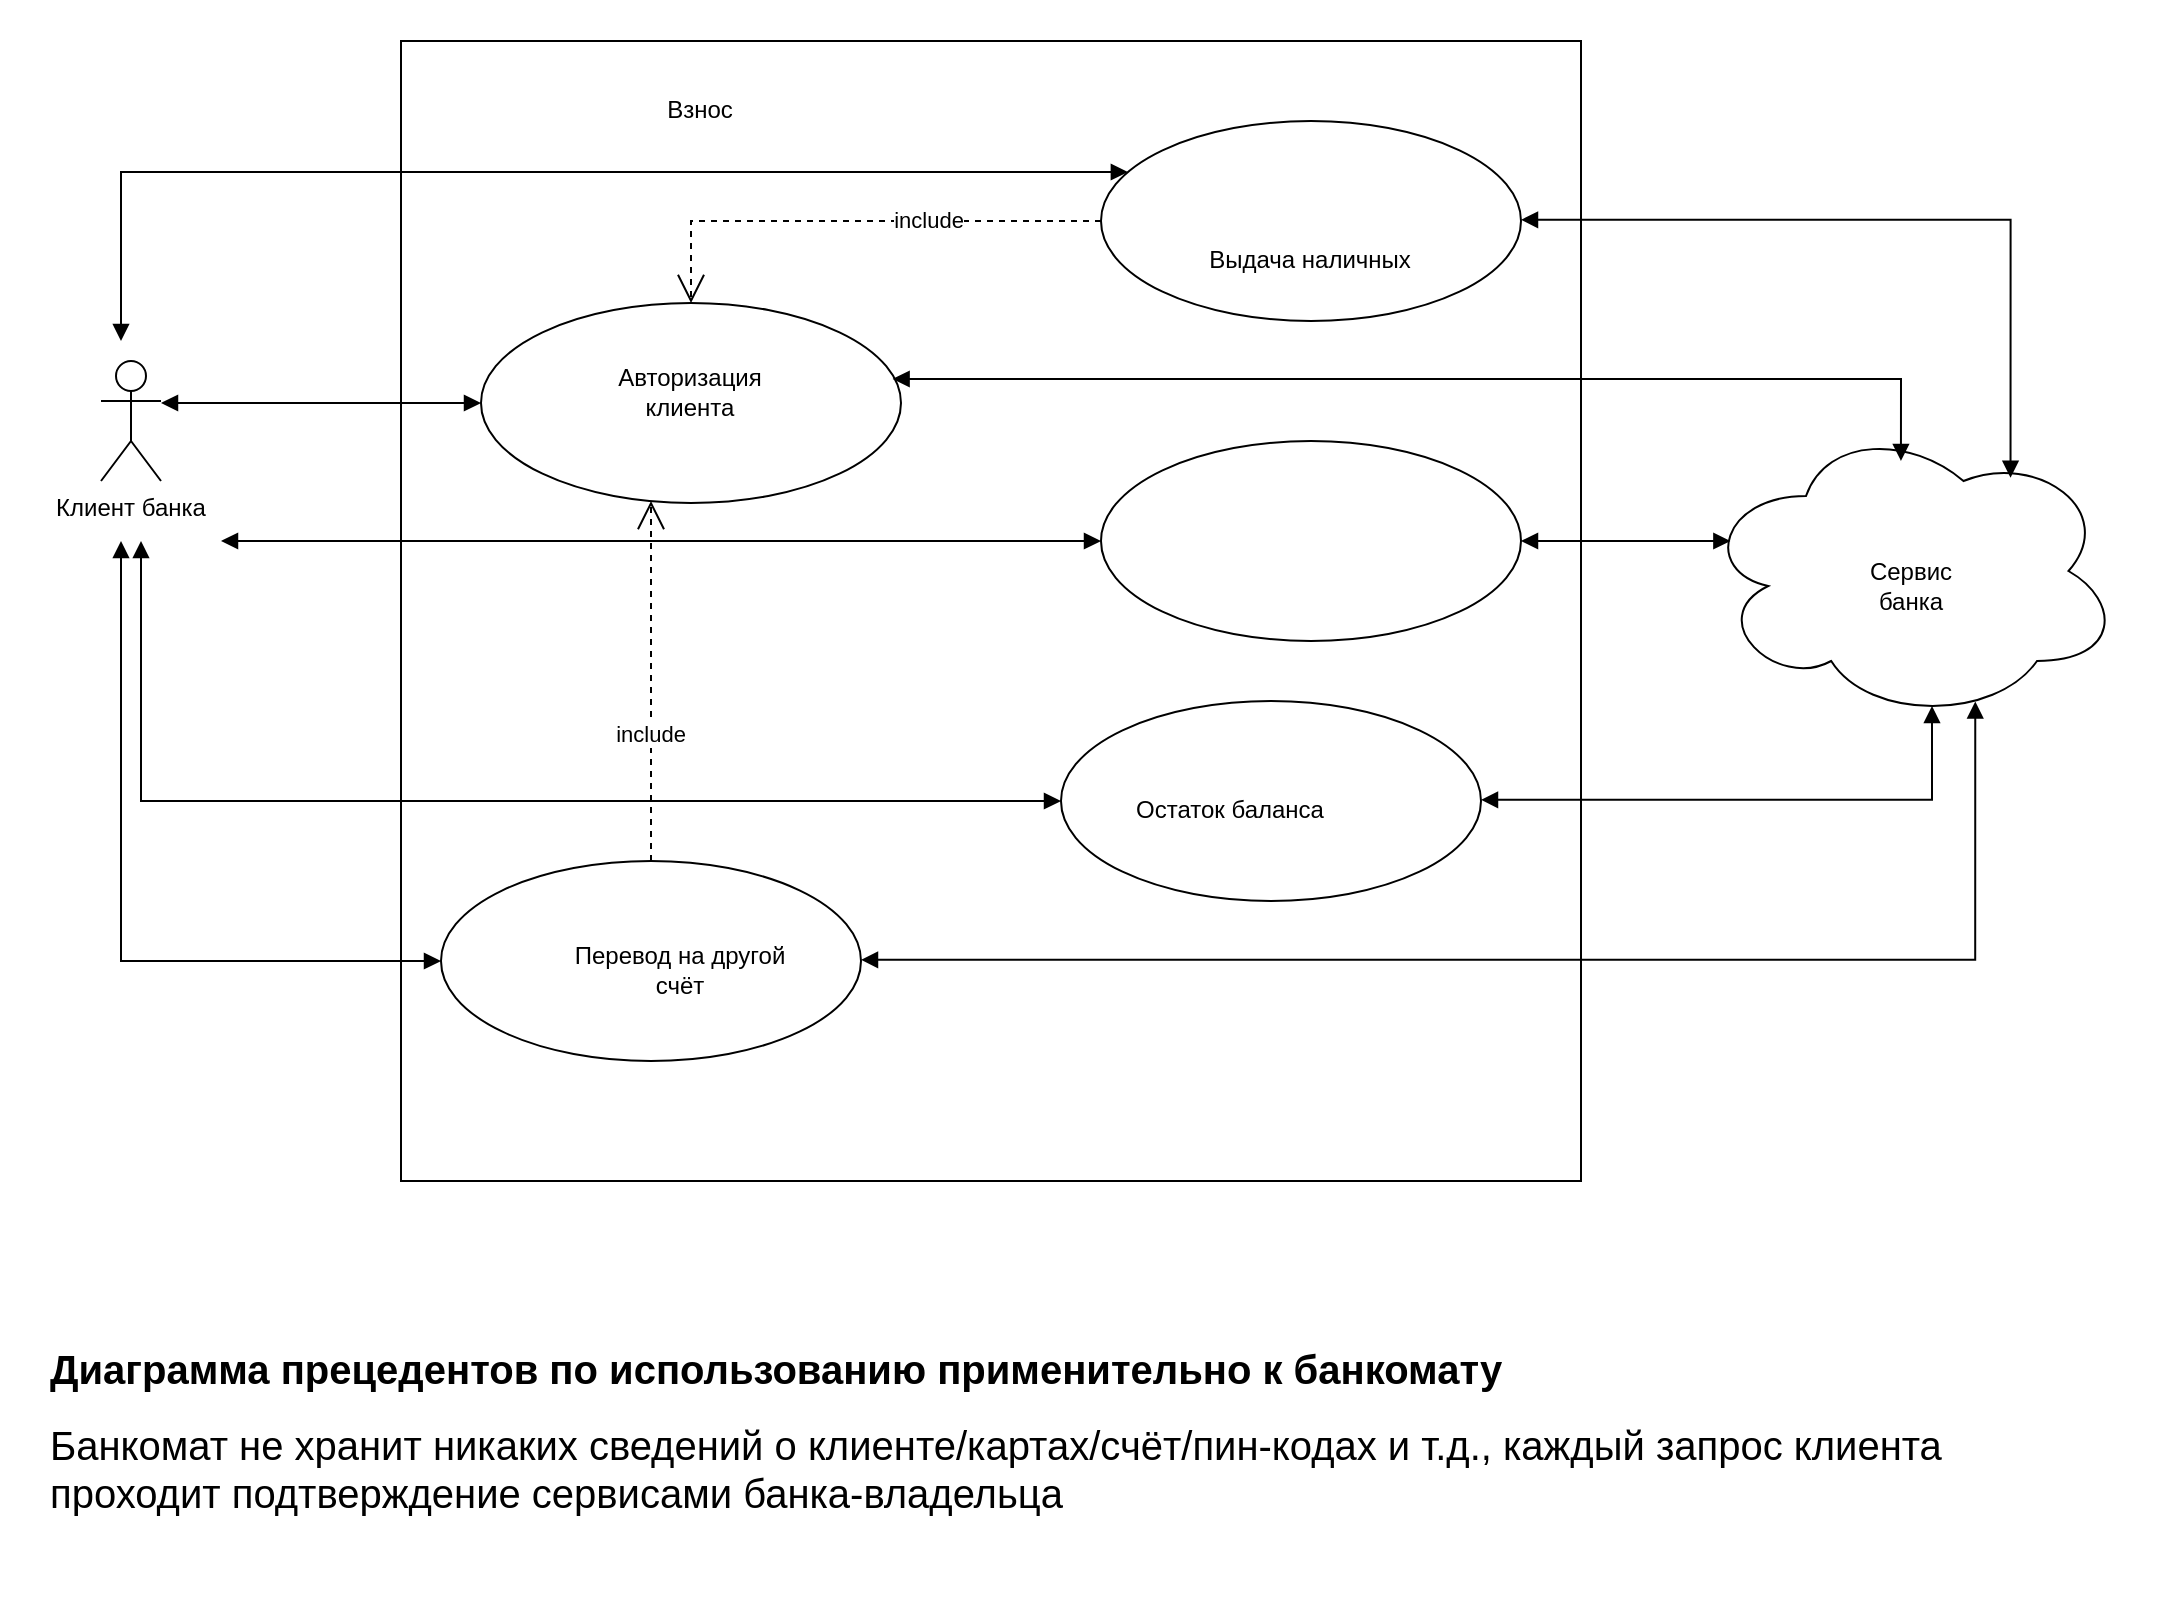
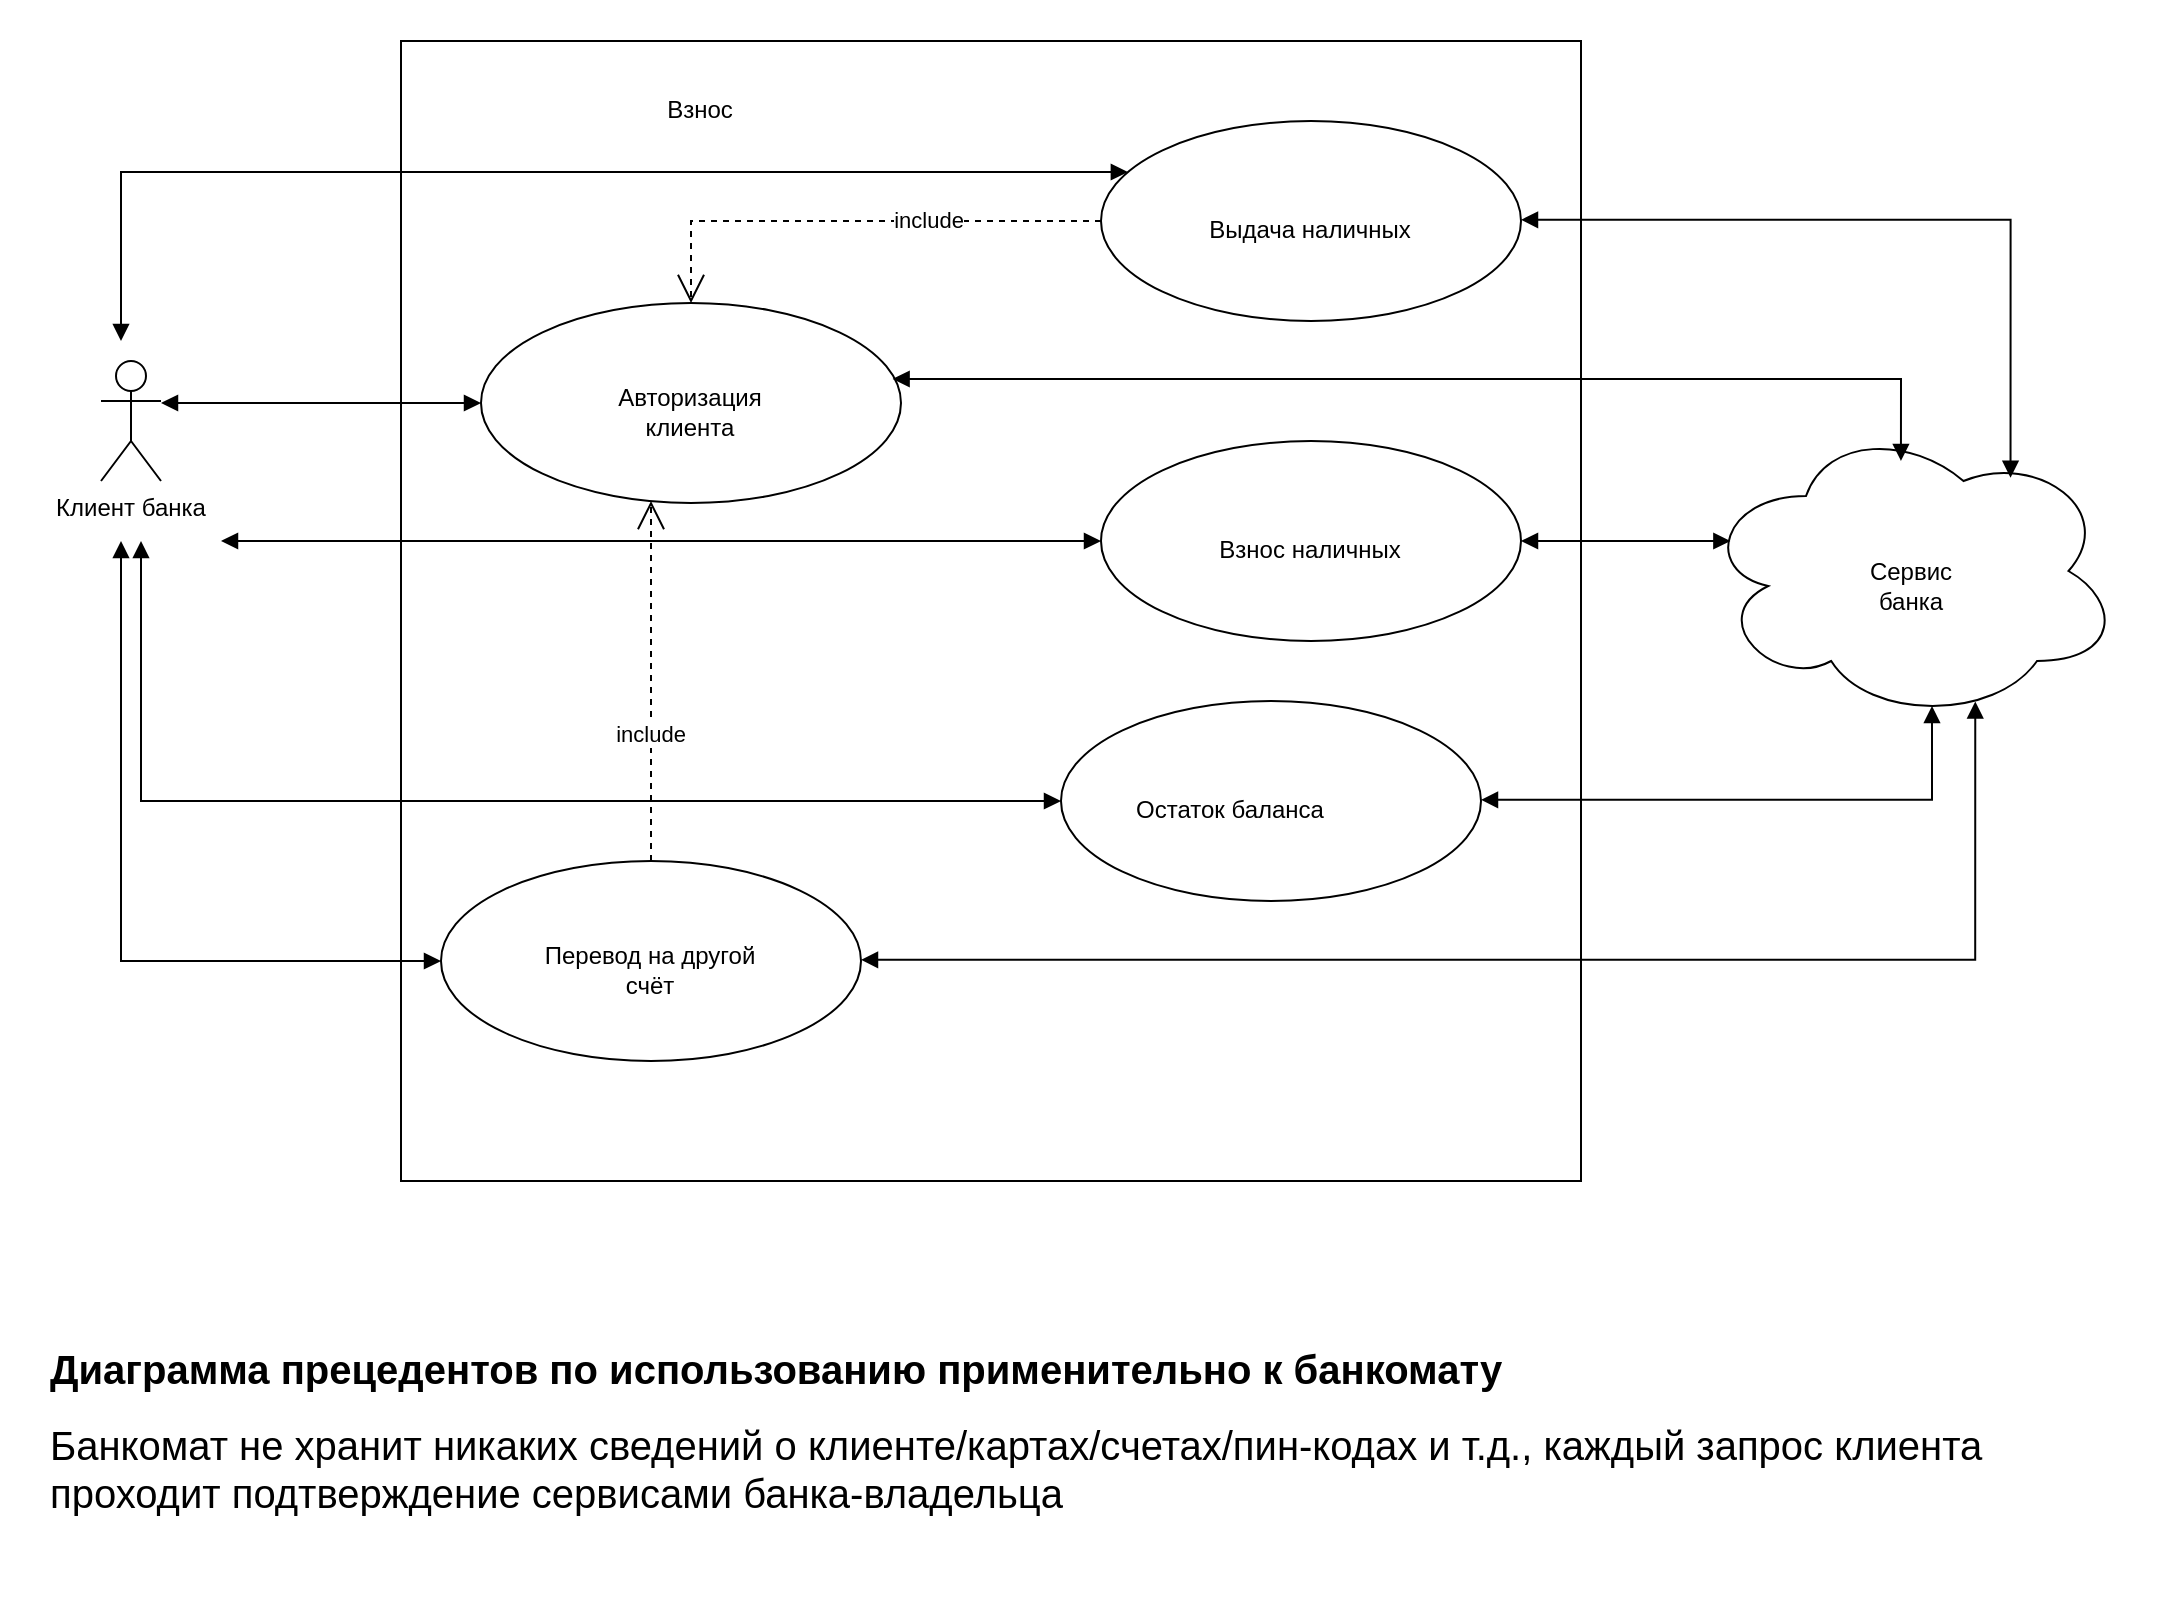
- <mxCell id="10" value="Выдача наличных" style="text;html=1;strokeColor=none;fillColor=none;align=center;verticalAlign=middle;whiteSpace=wrap;rounded=0;" parent="8" vertex="1"><mxGeometry x="50" y="45" width="110" height="50" as="geometry" /></mxCell>
+ <mxCell id="10" value="Выдача наличных" style="text;html=1;strokeColor=none;fillColor=none;align=center;verticalAlign=middle;whiteSpace=wrap;rounded=0;" parent="8" vertex="1"><mxGeometry x="50" y="30" width="110" height="50" as="geometry" /></mxCell>
- <mxCell id="7" value="Авторизация клиента" style="text;html=1;strokeColor=none;fillColor=none;align=center;verticalAlign=middle;whiteSpace=wrap;rounded=0;" parent="5" vertex="1"><mxGeometry x="50" y="20" width="110" height="50" as="geometry" /></mxCell>
+ <mxCell id="7" value="Авторизация клиента" style="text;html=1;strokeColor=none;fillColor=none;align=center;verticalAlign=middle;whiteSpace=wrap;rounded=0;" parent="5" vertex="1"><mxGeometry x="50" y="30" width="110" height="50" as="geometry" /></mxCell>
+ <mxCell id="13" value="Взнос наличных" style="text;html=1;strokeColor=none;fillColor=none;align=center;verticalAlign=middle;whiteSpace=wrap;rounded=0;" parent="11" vertex="1"><mxGeometry x="50" y="30" width="110" height="50" as="geometry" /></mxCell>
- <mxCell id="19" value="Перевод на другой счёт" style="text;html=1;strokeColor=none;fillColor=none;align=center;verticalAlign=middle;whiteSpace=wrap;rounded=0;" parent="17" vertex="1"><mxGeometry x="65" y="30" width="110" height="50" as="geometry" /></mxCell>
+ <mxCell id="19" value="Перевод на другой счёт" style="text;html=1;strokeColor=none;fillColor=none;align=center;verticalAlign=middle;whiteSpace=wrap;rounded=0;" parent="17" vertex="1"><mxGeometry x="50" y="30" width="110" height="50" as="geometry" /></mxCell>
- <mxCell id="35" value="&lt;h1 style=&quot;font-size: 20px&quot;&gt;&lt;font style=&quot;font-size: 20px&quot;&gt;Диаграмма прецедентов по использованию применительно к банкомату&lt;/font&gt;&lt;/h1&gt;&lt;h1 style=&quot;font-size: 20px&quot;&gt;&lt;span style=&quot;font-weight: normal&quot;&gt;Банкомат не хранит никаких сведений о клиенте/картах/счёт/пин-кодах и т.д., каждый запрос клиента проходит подтверждение сервисами банка-владельца&lt;/span&gt;&lt;br&gt;&lt;/h1&gt;" style="text;html=1;strokeColor=none;fillColor=none;spacing=5;spacingTop=-20;whiteSpace=wrap;overflow=hidden;rounded=0;" parent="1" vertex="1"><mxGeometry x="20" y="670" width="1020" height="120" as="geometry" /></mxCell>
+ <mxCell id="35" value="&lt;h1 style=&quot;font-size: 20px&quot;&gt;&lt;font style=&quot;font-size: 20px&quot;&gt;Диаграмма прецедентов по использованию применительно к банкомату&lt;/font&gt;&lt;/h1&gt;&lt;h1 style=&quot;font-size: 20px&quot;&gt;&lt;span style=&quot;font-weight: normal&quot;&gt;Банкомат не хранит никаких сведений о клиенте/картах/счетах/пин-кодах и т.д., каждый запрос клиента проходит подтверждение сервисами банка-владельца&lt;/span&gt;&lt;br&gt;&lt;/h1&gt;" style="text;html=1;strokeColor=none;fillColor=none;spacing=5;spacingTop=-20;whiteSpace=wrap;overflow=hidden;rounded=0;" parent="1" vertex="1"><mxGeometry x="20" y="670" width="1020" height="120" as="geometry" /></mxCell>
